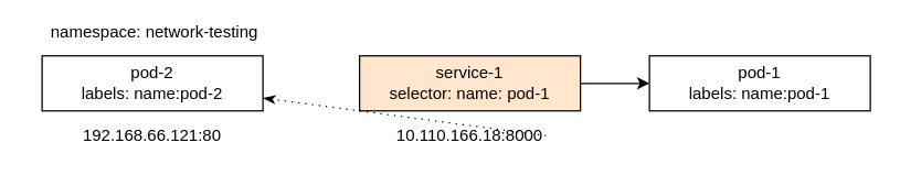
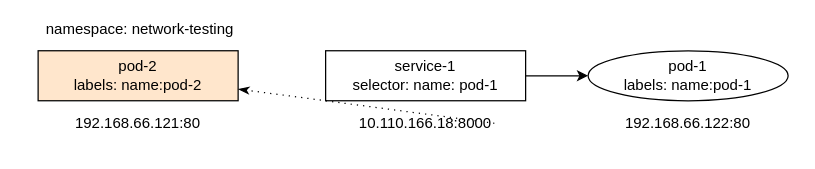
- <mxCell id="3" value="&lt;div&gt;pod-2&lt;/div&gt;&lt;div&gt;labels: name:pod-2&lt;/div&gt;" style="rounded=0;whiteSpace=wrap;html=1;" vertex="1" parent="1"><mxGeometry x="30" y="40" width="160" height="40" as="geometry" /></mxCell>
+ <mxCell id="3" value="&lt;div&gt;pod-2&lt;/div&gt;&lt;div&gt;labels: name:pod-2&lt;/div&gt;" style="rounded=0;whiteSpace=wrap;html=1;fillColor=#ffe6cc;" vertex="1" parent="1"><mxGeometry x="30" y="40" width="160" height="40" as="geometry" /></mxCell>
- <mxCell id="4" value="&lt;div&gt;service-1&lt;/div&gt;&lt;div&gt;selector: name: pod-1&lt;br&gt;&lt;/div&gt;" style="rounded=0;whiteSpace=wrap;html=1;fillColor=#ffe6cc;" vertex="1" parent="1"><mxGeometry x="260" y="40" width="160" height="40" as="geometry" /></mxCell>
+ <mxCell id="4" value="&lt;div&gt;service-1&lt;/div&gt;&lt;div&gt;selector: name: pod-1&lt;br&gt;&lt;/div&gt;" style="rounded=0;whiteSpace=wrap;html=1;" vertex="1" parent="1"><mxGeometry x="260" y="40" width="160" height="40" as="geometry" /></mxCell>
- <mxCell id="5" value="&lt;div&gt;pod-1&lt;/div&gt;&lt;div&gt;labels: name:pod-1&lt;/div&gt;" style="rounded=0;whiteSpace=wrap;html=1;" vertex="1" parent="1"><mxGeometry x="470" y="40" width="160" height="40" as="geometry" /></mxCell>
+ <mxCell id="5" value="&lt;div&gt;pod-1&lt;/div&gt;&lt;div&gt;labels: name:pod-1&lt;/div&gt;" style="ellipse;whiteSpace=wrap;html=1;" vertex="1" parent="1"><mxGeometry x="470" y="40" width="160" height="40" as="geometry" /></mxCell>
+ <mxCell id="8" value="192.168.66.122:80" style="text;html=1;strokeColor=none;fillColor=none;align=center;verticalAlign=middle;whiteSpace=wrap;rounded=0;" vertex="1" parent="1"><mxGeometry x="495" y="83" width="110" height="30" as="geometry" /></mxCell>
